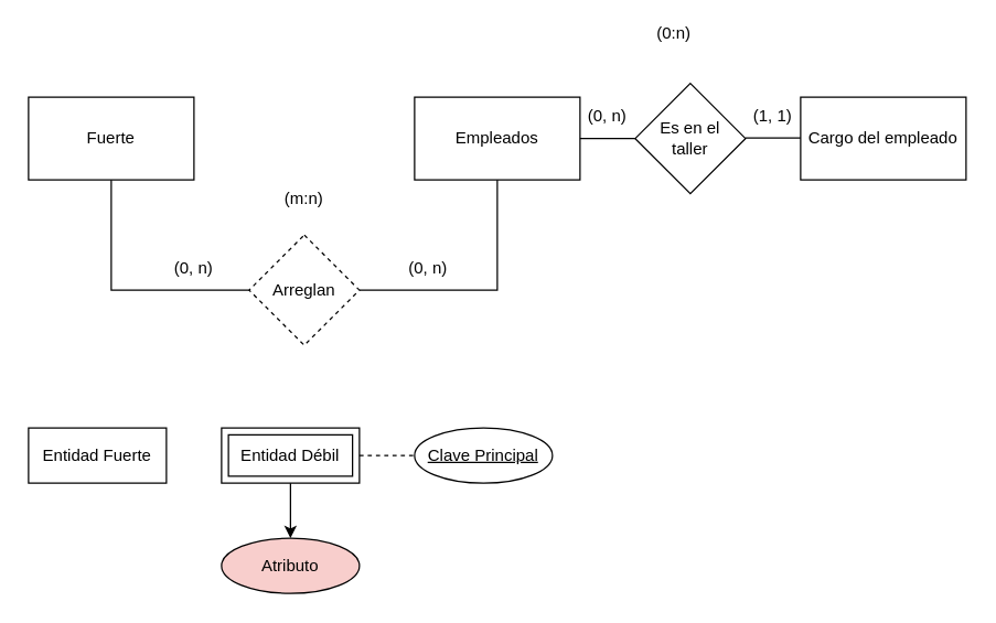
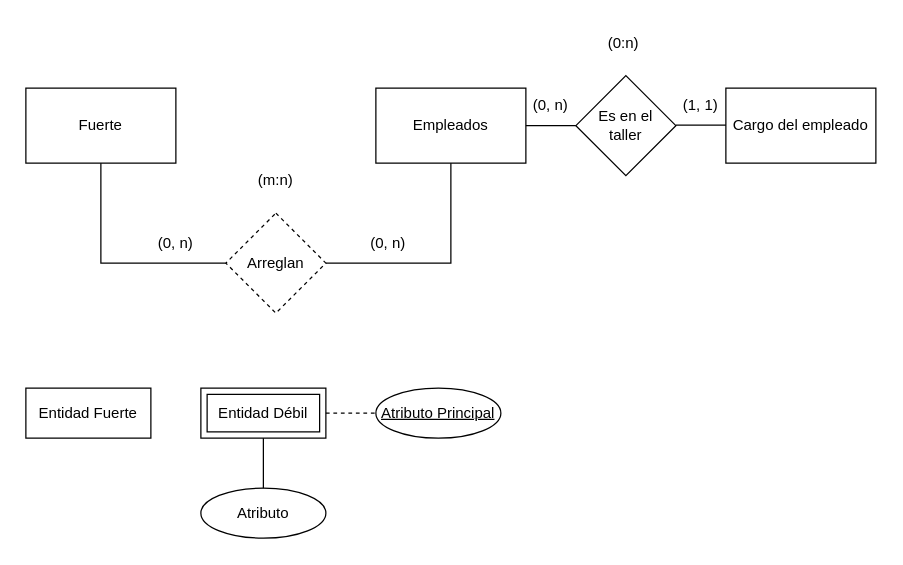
- <mxCell id="16" value="(0:n)" style="text;strokeColor=none;fillColor=none;spacingLeft=4;spacingRight=4;overflow=hidden;rotatable=0;points=[[0,0.5],[1,0.5]];portConstraint=eastwest;fontSize=12;whiteSpace=wrap;html=1;" parent="1" vertex="1"><mxGeometry x="470" y="10" width="40" height="30" as="geometry" /></mxCell>
+ <mxCell id="16" value="(0:n)" style="text;strokeColor=none;fillColor=none;spacingLeft=4;spacingRight=4;overflow=hidden;rotatable=0;points=[[0,0.5],[1,0.5]];portConstraint=eastwest;fontSize=12;whiteSpace=wrap;html=1;" parent="1" vertex="1"><mxGeometry x="480" y="20" width="40" height="30" as="geometry" /></mxCell>
- <mxCell id="20" value="Clave Principal" style="ellipse;whiteSpace=wrap;html=1;align=center;fontStyle=4;" vertex="1" parent="1"><mxGeometry x="300" y="310" width="100" height="40" as="geometry" /></mxCell>
+ <mxCell id="20" value="Atributo Principal" style="ellipse;whiteSpace=wrap;html=1;align=center;fontStyle=4;" vertex="1" parent="1"><mxGeometry x="300" y="310" width="100" height="40" as="geometry" /></mxCell>
- <mxCell id="21" value="" style="endArrow=classic;html=1;rounded=0;exitX=0.5;exitY=1;exitDx=0;exitDy=0;entryX=0.5;entryY=0;entryDx=0;entryDy=0;" edge="1" parent="1" source="18" target="19"><mxGeometry relative="1" as="geometry"><mxPoint x="270" y="340" as="sourcePoint" /><mxPoint x="430" y="340" as="targetPoint" /></mxGeometry></mxCell>
+ <mxCell id="21" value="" style="endArrow=none;html=1;rounded=0;exitX=0.5;exitY=1;exitDx=0;exitDy=0;entryX=0.5;entryY=0;entryDx=0;entryDy=0;" edge="1" parent="1" source="18" target="19"><mxGeometry relative="1" as="geometry"><mxPoint x="270" y="340" as="sourcePoint" /><mxPoint x="430" y="340" as="targetPoint" /></mxGeometry></mxCell>
- <mxCell id="19" value="Atributo" style="ellipse;whiteSpace=wrap;html=1;align=center;fillColor=#f8cecc;" vertex="1" parent="1"><mxGeometry x="160" y="390" width="100" height="40" as="geometry" /></mxCell>
+ <mxCell id="19" value="Atributo" style="ellipse;whiteSpace=wrap;html=1;align=center;" vertex="1" parent="1"><mxGeometry x="160" y="390" width="100" height="40" as="geometry" /></mxCell>
